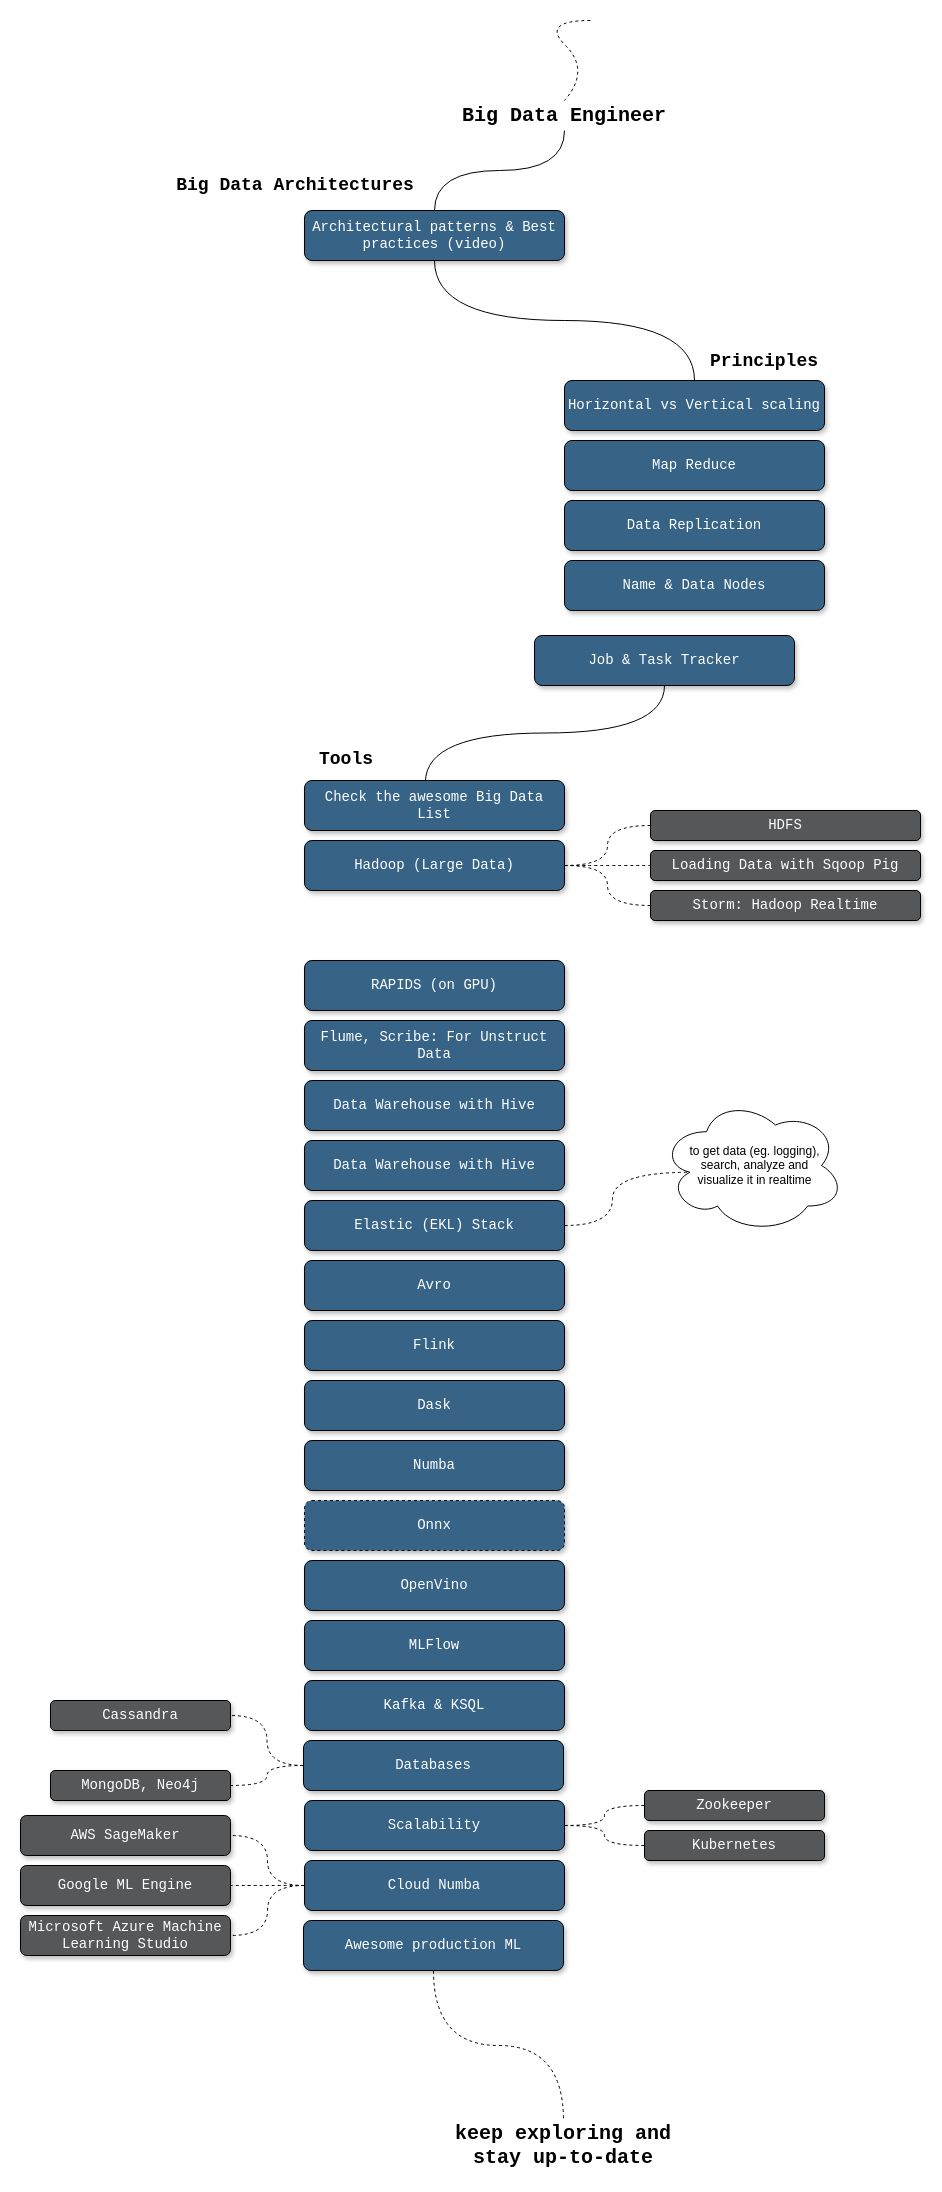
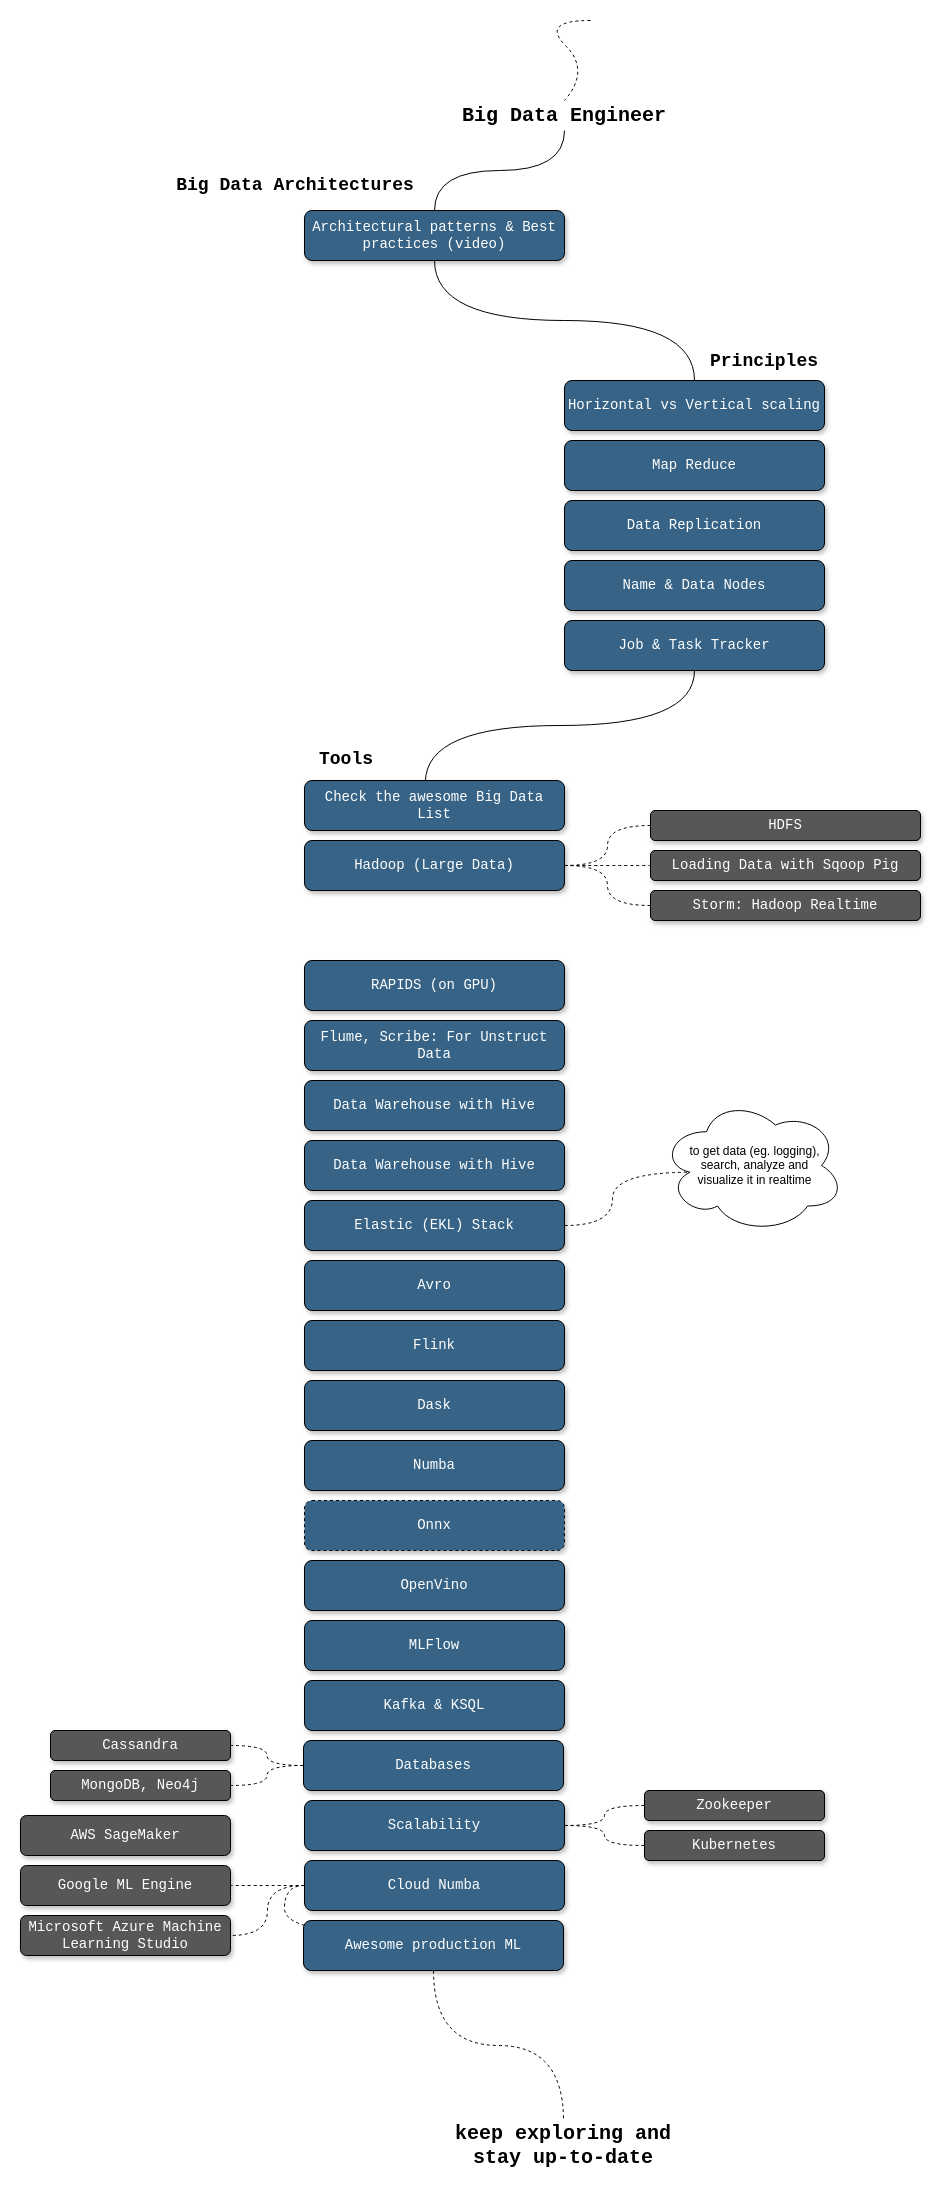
- <mxCell id="14" value="Job &amp;amp; Task Tracker" style="rounded=1;whiteSpace=wrap;html=1;fillColor=#376486;shadow=1;fontColor=#ffffff;fontFamily=Courier New;fontSize=14;" vertex="1" parent="1"><mxGeometry x="534" y="635" width="260" height="50" as="geometry" /></mxCell>
+ <mxCell id="14" value="Job &amp;amp; Task Tracker" style="rounded=1;whiteSpace=wrap;html=1;fillColor=#376486;shadow=1;fontColor=#ffffff;fontFamily=Courier New;fontSize=14;" vertex="1" parent="1"><mxGeometry x="564" y="620" width="260" height="50" as="geometry" /></mxCell>
- <mxCell id="51" value="Cassandra" style="rounded=1;whiteSpace=wrap;html=1;fillColor=#555758;shadow=1;fontColor=#ffffff;fontFamily=Courier New;fontSize=14;" vertex="1" parent="1"><mxGeometry x="50" y="1700" width="180" height="30" as="geometry" /></mxCell>
+ <mxCell id="51" value="Cassandra" style="rounded=1;whiteSpace=wrap;html=1;fillColor=#555758;shadow=1;fontColor=#ffffff;fontFamily=Courier New;fontSize=14;" vertex="1" parent="1"><mxGeometry x="50" y="1730" width="180" height="30" as="geometry" /></mxCell>
- <mxCell id="40" style="edgeStyle=orthogonalEdgeStyle;orthogonalLoop=1;jettySize=auto;html=1;exitX=0;exitY=0.5;exitDx=0;exitDy=0;entryX=1;entryY=0.5;entryDx=0;entryDy=0;curved=1;dashed=1;endArrow=none;endFill=0;" edge="1" parent="1" source="43" target="55"><mxGeometry relative="1" as="geometry" /></mxCell>
+ <mxCell id="40" style="edgeStyle=orthogonalEdgeStyle;orthogonalLoop=1;jettySize=auto;html=1;exitX=0;exitY=0.5;exitDx=0;exitDy=0;curved=1;dashed=1;endArrow=none;endFill=0;" edge="1" parent="1" source="43" target="45"><mxGeometry relative="1" as="geometry" /></mxCell>
